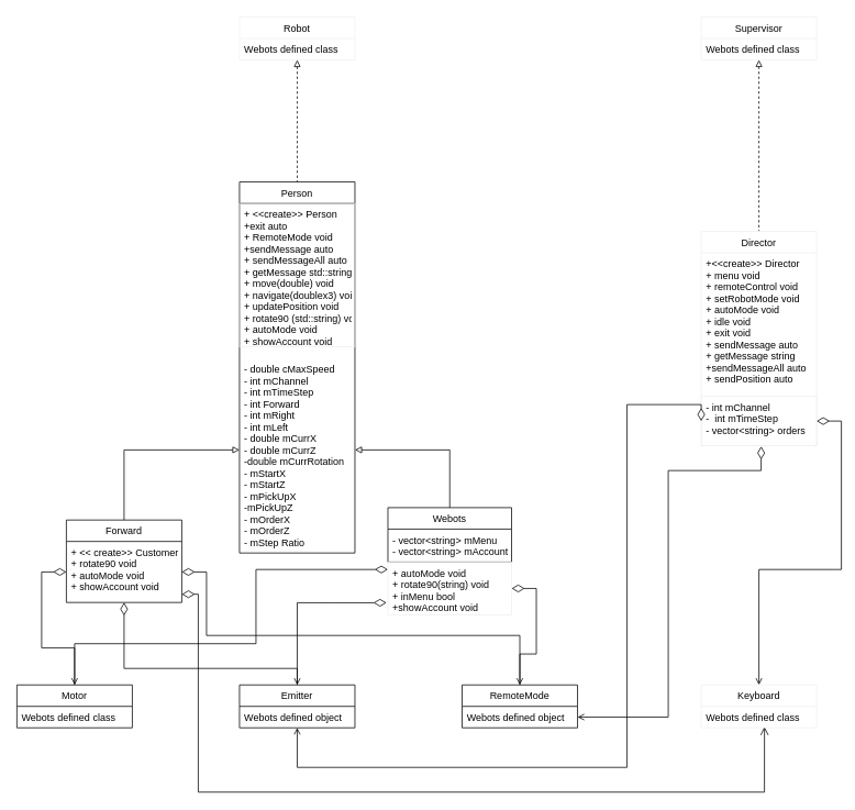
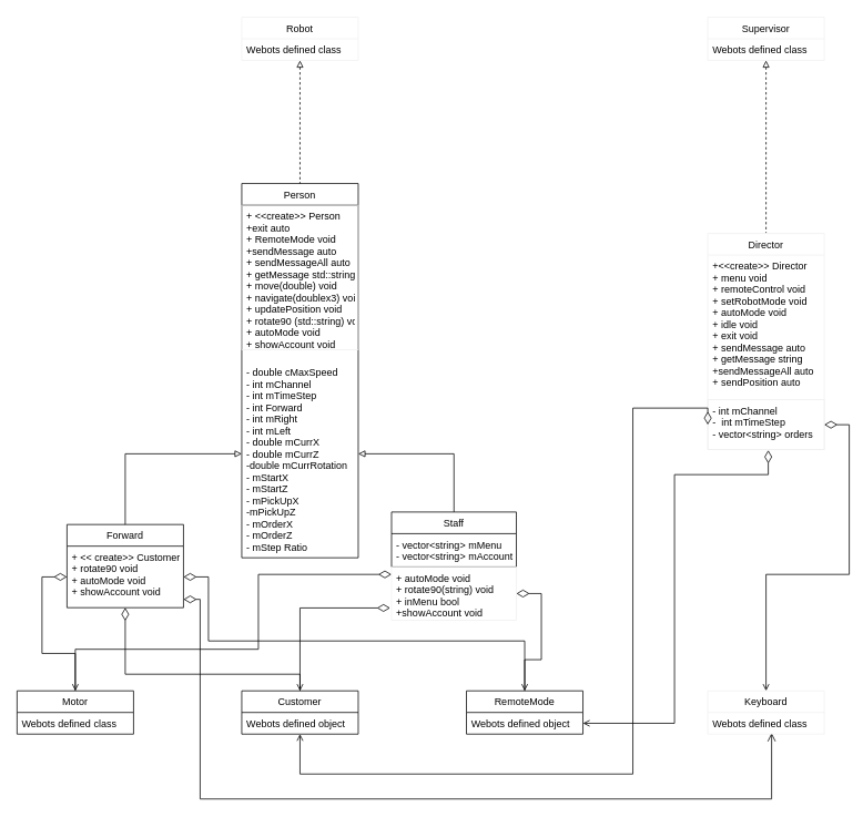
- <mxCell id="6" value="Webots" style="swimlane;fontStyle=0;childLayout=stackLayout;horizontal=1;startSize=26;horizontalStack=0;resizeParent=1;resizeParentMax=0;resizeLast=0;collapsible=1;marginBottom=0;" parent="1" vertex="1"><mxGeometry x="470" y="615" width="150" height="66" as="geometry" /></mxCell>
+ <mxCell id="6" value="Staff" style="swimlane;fontStyle=0;childLayout=stackLayout;horizontal=1;startSize=26;horizontalStack=0;resizeParent=1;resizeParentMax=0;resizeLast=0;collapsible=1;marginBottom=0;" parent="1" vertex="1"><mxGeometry x="470" y="615" width="150" height="66" as="geometry" /></mxCell>
- <mxCell id="13" value="Emitter" style="swimlane;fontStyle=0;childLayout=stackLayout;horizontal=1;startSize=26;horizontalStack=0;resizeParent=1;resizeParentMax=0;resizeLast=0;collapsible=1;marginBottom=0;" parent="1" vertex="1"><mxGeometry x="290" y="830" width="140" height="52" as="geometry" /></mxCell>
+ <mxCell id="13" value="Customer" style="swimlane;fontStyle=0;childLayout=stackLayout;horizontal=1;startSize=26;horizontalStack=0;resizeParent=1;resizeParentMax=0;resizeLast=0;collapsible=1;marginBottom=0;" parent="1" vertex="1"><mxGeometry x="290" y="830" width="140" height="52" as="geometry" /></mxCell>
